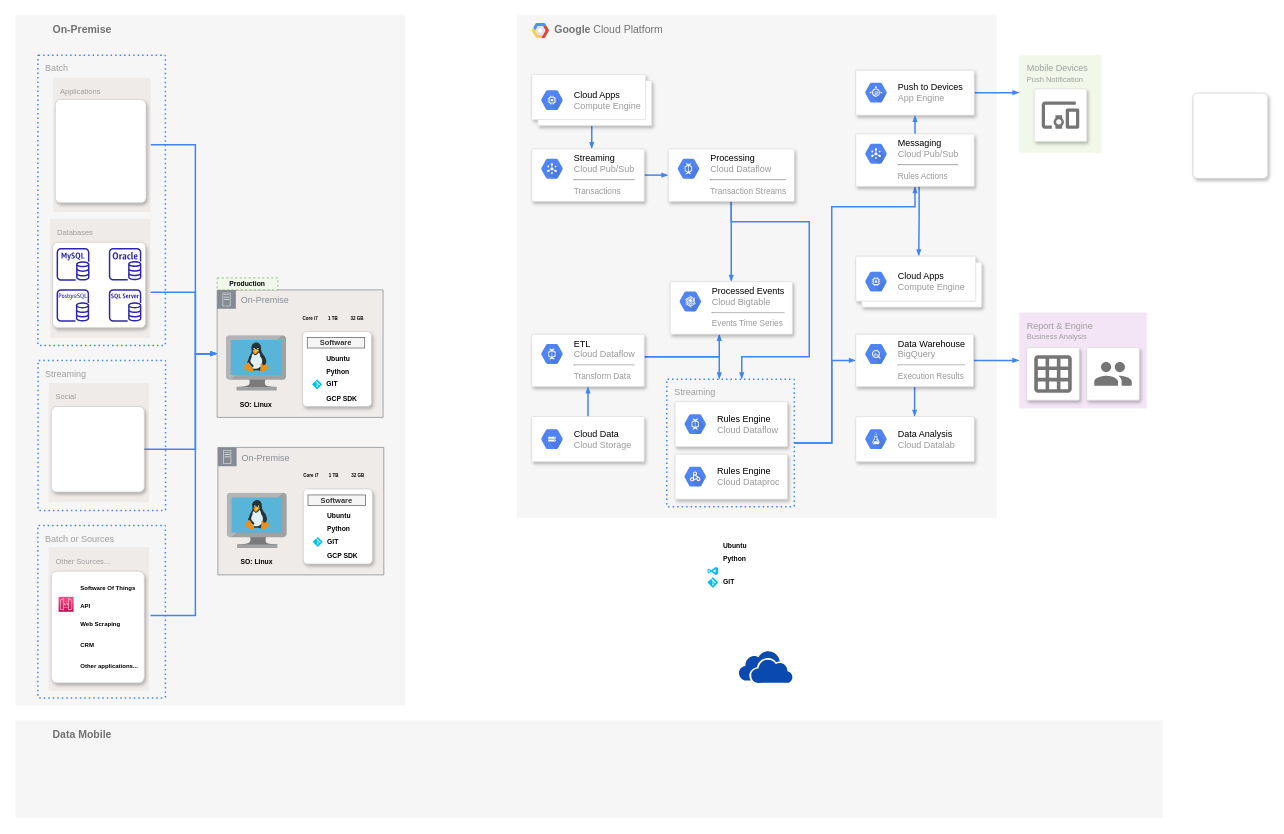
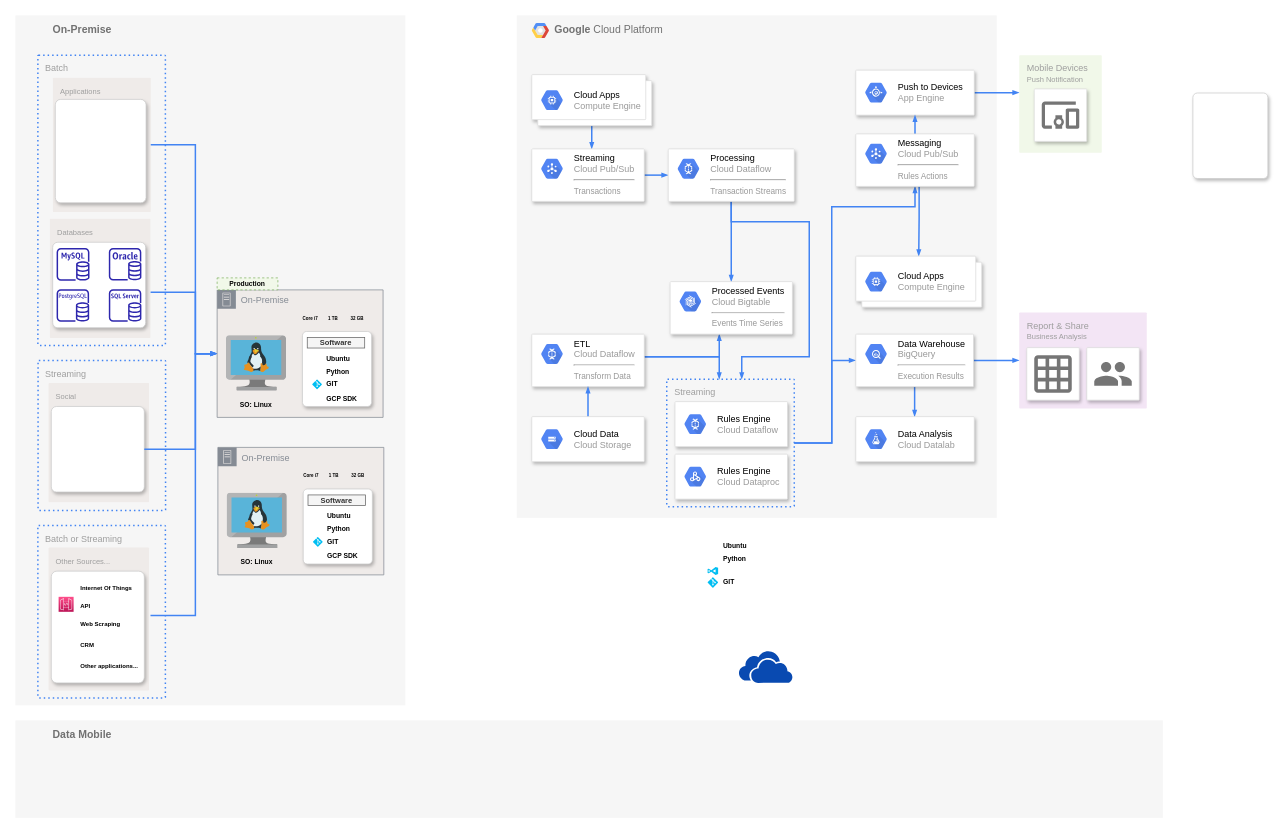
- <mxCell id="48" value="Report &amp;amp; Engine&lt;br&gt;&lt;font style=&quot;font-size: 10px&quot;&gt;Business Analysis&lt;/font&gt;&lt;br&gt;" style="rounded=1;absoluteArcSize=1;arcSize=2;html=1;strokeColor=none;gradientColor=none;shadow=0;dashed=0;fontSize=12;fontColor=#9E9E9E;align=left;verticalAlign=top;spacing=10;spacingTop=-4;fillColor=#F3E5F5;" parent="1" vertex="1"><mxGeometry x="1358.5" y="416" width="170" height="128" as="geometry" /></mxCell>
+ <mxCell id="48" value="Report &amp;amp; Share&lt;br&gt;&lt;font style=&quot;font-size: 10px&quot;&gt;Business Analysis&lt;/font&gt;&lt;br&gt;" style="rounded=1;absoluteArcSize=1;arcSize=2;html=1;strokeColor=none;gradientColor=none;shadow=0;dashed=0;fontSize=12;fontColor=#9E9E9E;align=left;verticalAlign=top;spacing=10;spacingTop=-4;fillColor=#F3E5F5;" parent="1" vertex="1"><mxGeometry x="1358.5" y="416" width="170" height="128" as="geometry" /></mxCell>
- <mxCell id="105" value="Batch or Sources" style="rounded=1;absoluteArcSize=1;arcSize=2;html=1;strokeColor=#4284F3;gradientColor=none;shadow=0;dashed=1;fontSize=12;fontColor=#9E9E9E;align=left;verticalAlign=top;spacing=10;spacingTop=-4;fillColor=none;dashPattern=1 2;strokeWidth=2;" vertex="1" parent="1"><mxGeometry x="50" y="700" width="170" height="230" as="geometry" /></mxCell>
+ <mxCell id="105" value="Batch or Streaming" style="rounded=1;absoluteArcSize=1;arcSize=2;html=1;strokeColor=#4284F3;gradientColor=none;shadow=0;dashed=1;fontSize=12;fontColor=#9E9E9E;align=left;verticalAlign=top;spacing=10;spacingTop=-4;fillColor=none;dashPattern=1 2;strokeWidth=2;" vertex="1" parent="1"><mxGeometry x="50" y="700" width="170" height="230" as="geometry" /></mxCell>
- <mxCell id="112" value="Software Of Things" style="text;strokeColor=none;align=left;fillColor=none;html=1;verticalAlign=middle;whiteSpace=wrap;rounded=0;fontStyle=1;fontSize=8;" vertex="1" parent="109"><mxGeometry x="31.59" y="2.5" width="88.41" height="20" as="geometry" /></mxCell>
+ <mxCell id="112" value="Internet Of Things" style="text;strokeColor=none;align=left;fillColor=none;html=1;verticalAlign=middle;whiteSpace=wrap;rounded=0;fontStyle=1;fontSize=8;" vertex="1" parent="109"><mxGeometry x="31.59" y="2.5" width="88.41" height="20" as="geometry" /></mxCell>
